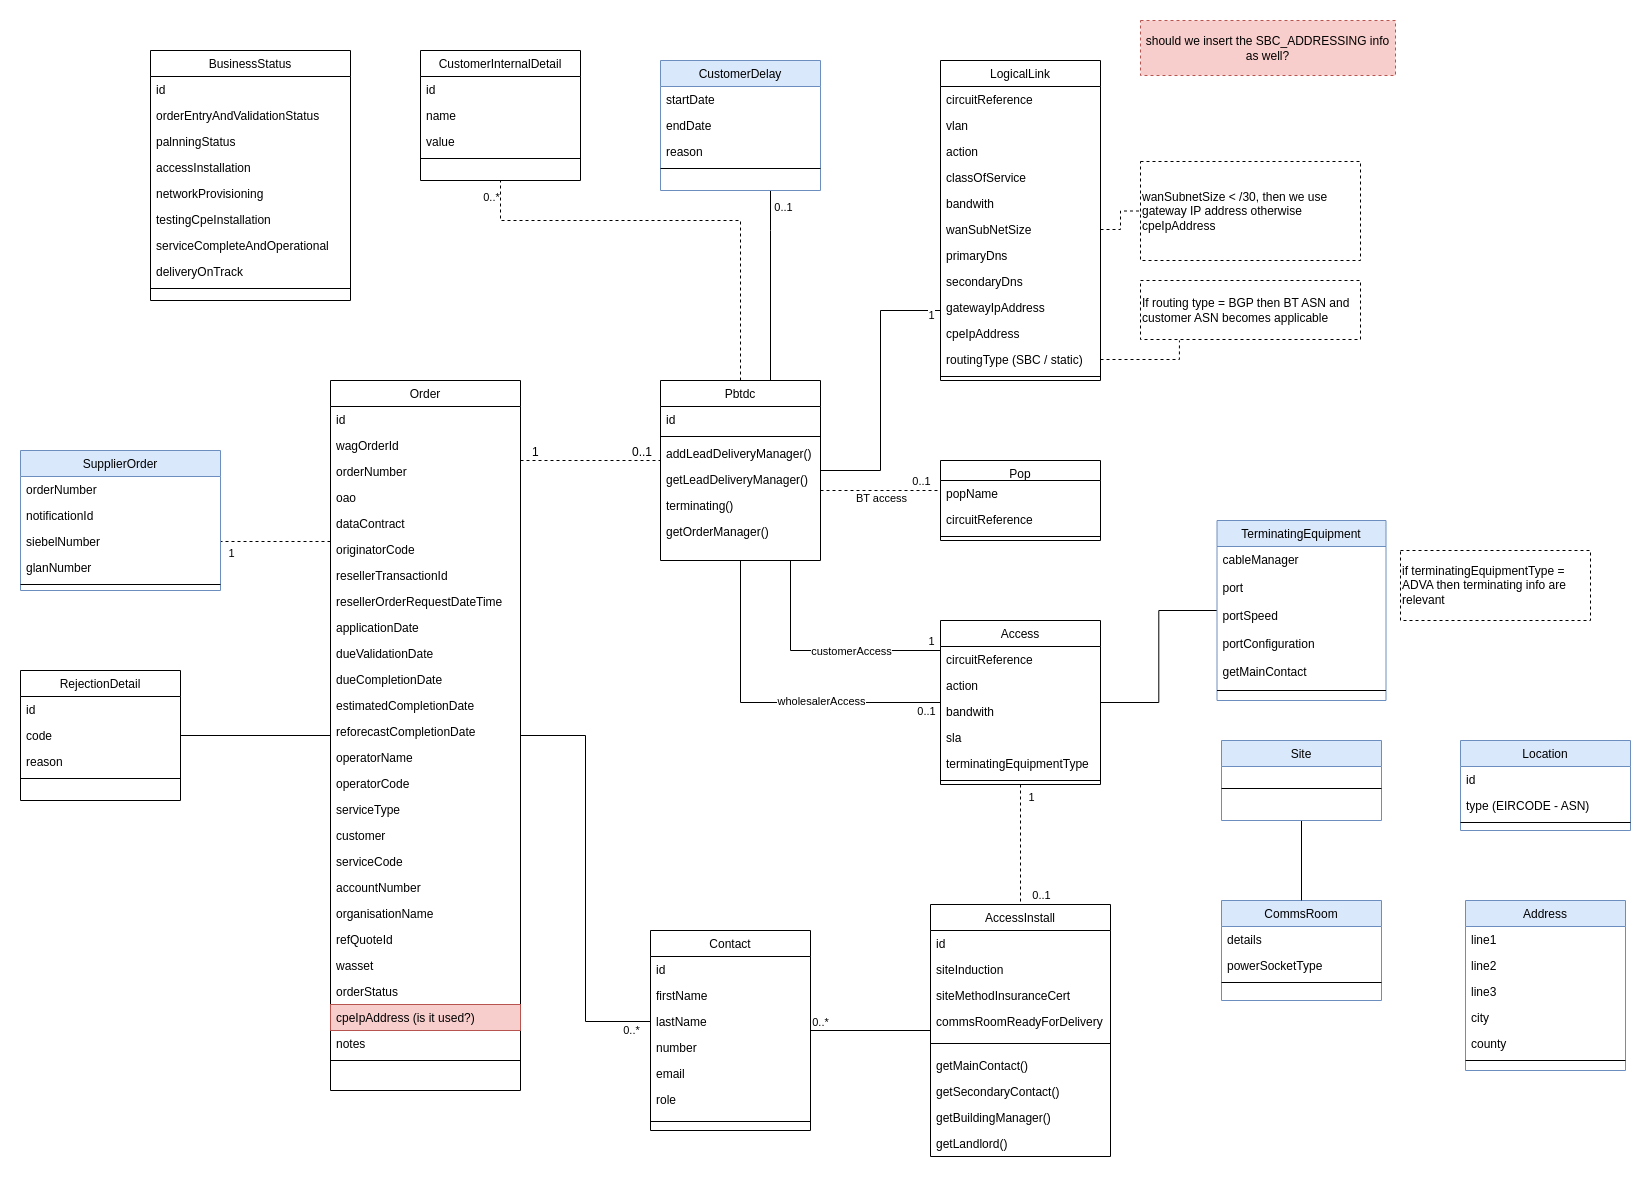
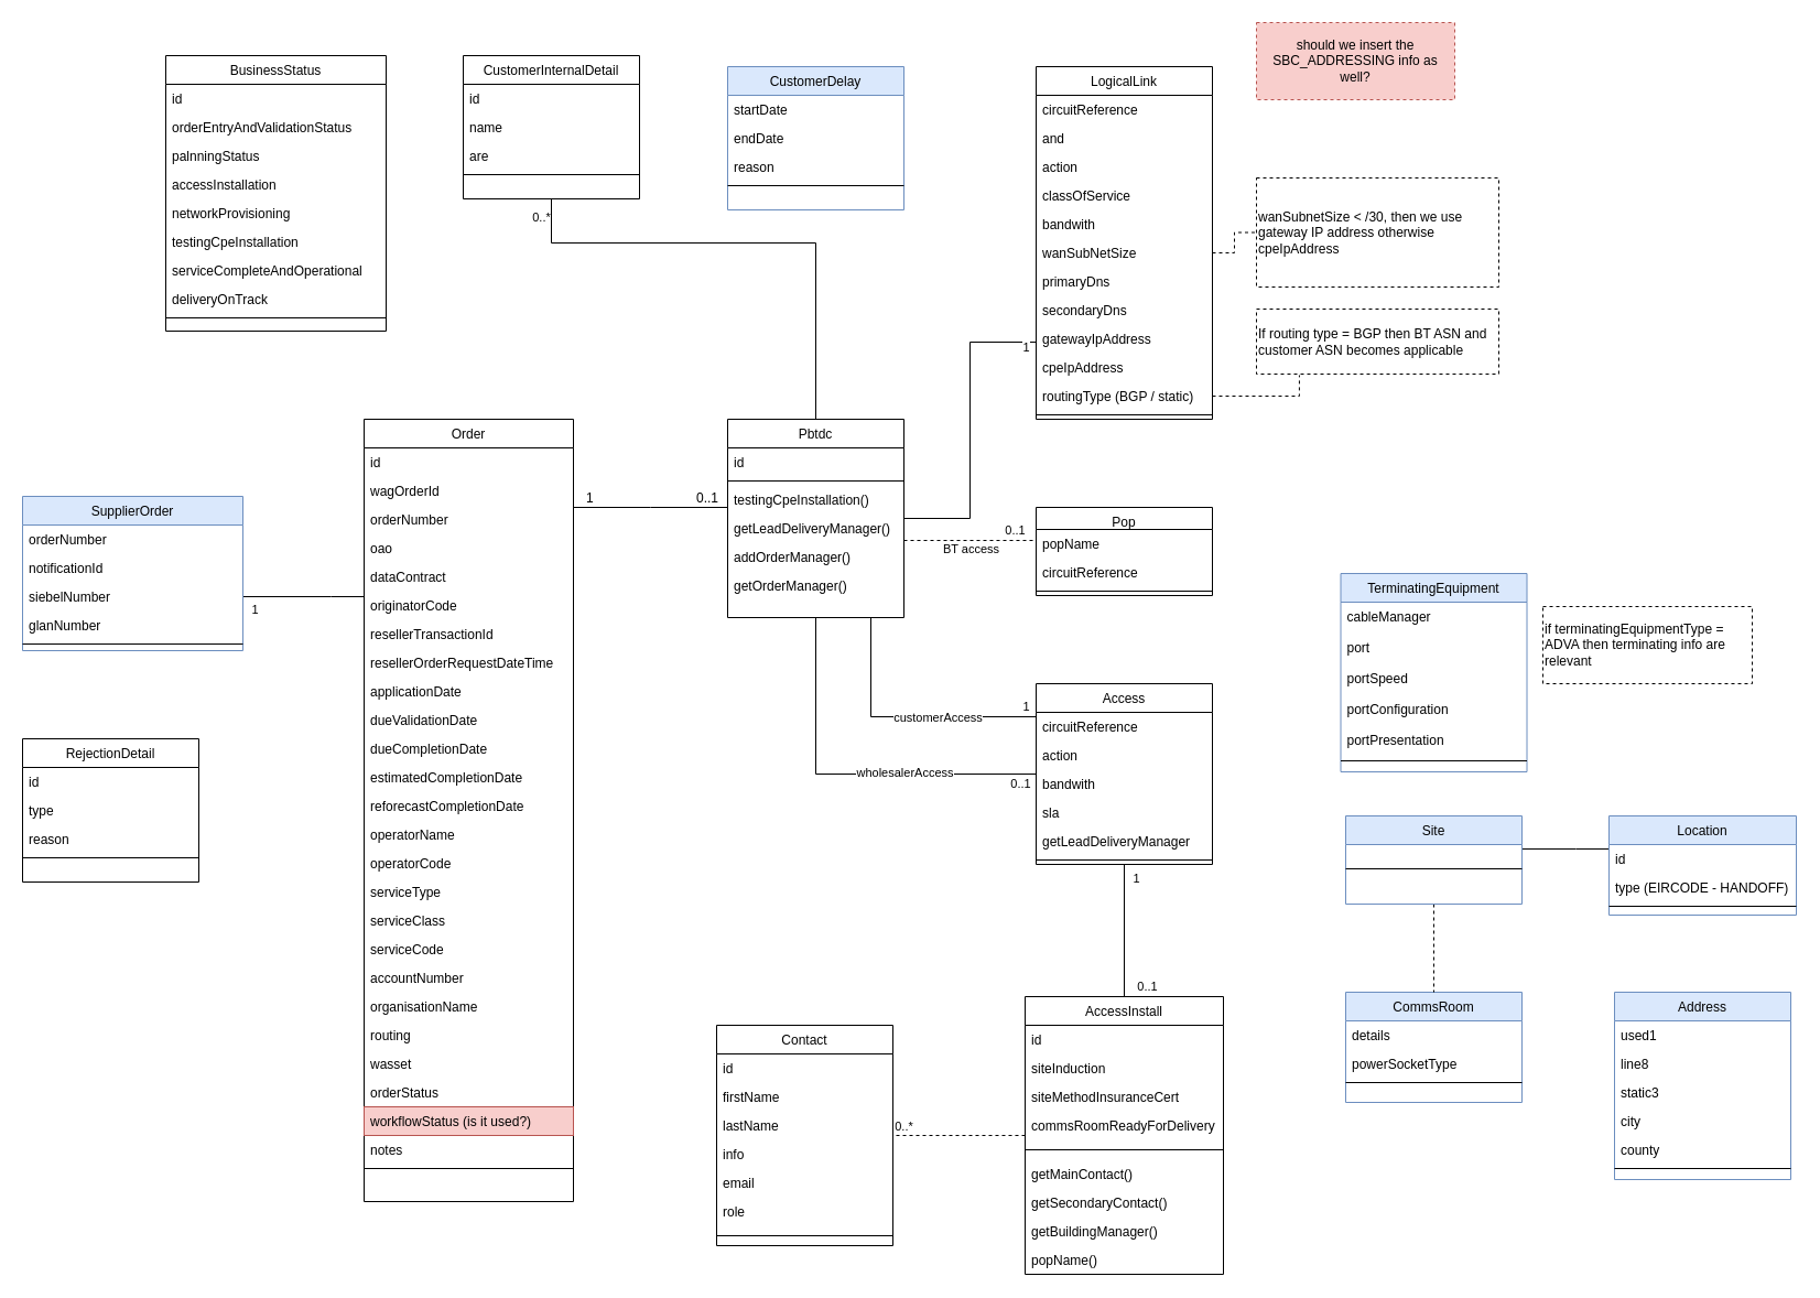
- <mxCell id="139" value="should we insert the SBC_ADDRESSING info as well?" style="text;html=1;fillColor=#f8cecc;align=center;verticalAlign=middle;whiteSpace=wrap;rounded=0;strokeColor=#b85450;dashed=1;" parent="1" vertex="1"><mxGeometry x="1140" y="20" width="255" height="55" as="geometry" /></mxCell>
+ <mxCell id="139" value="should we insert the SBC_ADDRESSING info as well?" style="text;html=1;fillColor=#f8cecc;align=center;verticalAlign=middle;whiteSpace=wrap;rounded=0;strokeColor=#b85450;dashed=1;" parent="1" vertex="1"><mxGeometry x="1140" y="20" width="180" height="70" as="geometry" /></mxCell>
- <mxCell id="89" value="vlan" style="text;align=left;verticalAlign=top;spacingLeft=4;spacingRight=4;overflow=hidden;rotatable=0;points=[[0,0.5],[1,0.5]];portConstraint=eastwest;rounded=0;shadow=0;html=0;" parent="87" vertex="1"><mxGeometry y="52" width="160" height="26" as="geometry" /></mxCell>
+ <mxCell id="89" value="and" style="text;align=left;verticalAlign=top;spacingLeft=4;spacingRight=4;overflow=hidden;rotatable=0;points=[[0,0.5],[1,0.5]];portConstraint=eastwest;rounded=0;shadow=0;html=0;" parent="87" vertex="1"><mxGeometry y="52" width="160" height="26" as="geometry" /></mxCell>
- <mxCell id="127" value="value" style="text;align=left;verticalAlign=top;spacingLeft=4;spacingRight=4;overflow=hidden;rotatable=0;points=[[0,0.5],[1,0.5]];portConstraint=eastwest;rounded=0;shadow=0;html=0;" parent="124" vertex="1"><mxGeometry y="78" width="160" height="26" as="geometry" /></mxCell>
+ <mxCell id="127" value="are" style="text;align=left;verticalAlign=top;spacingLeft=4;spacingRight=4;overflow=hidden;rotatable=0;points=[[0,0.5],[1,0.5]];portConstraint=eastwest;rounded=0;shadow=0;html=0;" parent="124" vertex="1"><mxGeometry y="78" width="160" height="26" as="geometry" /></mxCell>
- <mxCell id="52" style="edgeStyle=orthogonalEdgeStyle;rounded=0;orthogonalLoop=1;jettySize=auto;html=1;entryX=0.5;entryY=1;entryDx=0;entryDy=0;startArrow=none;startFill=0;endArrow=none;endFill=0;dashed=1;" parent="1" source="59" target="124" edge="1"><mxGeometry relative="1" as="geometry"><Array as="points"><mxPoint x="740" y="220" /><mxPoint x="500" y="220" /></Array></mxGeometry></mxCell>
+ <mxCell id="52" style="edgeStyle=orthogonalEdgeStyle;rounded=0;orthogonalLoop=1;jettySize=auto;html=1;entryX=0.5;entryY=1;entryDx=0;entryDy=0;startArrow=none;startFill=0;endArrow=none;endFill=0;" parent="1" source="59" target="124" edge="1"><mxGeometry relative="1" as="geometry"><Array as="points"><mxPoint x="740" y="220" /><mxPoint x="500" y="220" /></Array></mxGeometry></mxCell>
- <mxCell id="54" style="edgeStyle=orthogonalEdgeStyle;rounded=0;orthogonalLoop=1;jettySize=auto;html=1;startArrow=none;startFill=0;endArrow=none;endFill=0;" parent="1" source="59" target="129" edge="1"><mxGeometry relative="1" as="geometry"><Array as="points"><mxPoint x="770" y="230" /><mxPoint x="770" y="230" /></Array></mxGeometry></mxCell>
- <mxCell id="55" value="0..1" style="edgeLabel;html=1;align=center;verticalAlign=middle;resizable=0;points=[];" parent="54" vertex="1" connectable="0"><mxGeometry x="0.922" y="-1" relative="1" as="geometry"><mxPoint x="11" y="9" as="offset" /></mxGeometry></mxCell>
- <mxCell id="98" value="routingType (SBC / static)" style="text;align=left;verticalAlign=top;spacingLeft=4;spacingRight=4;overflow=hidden;rotatable=0;points=[[0,0.5],[1,0.5]];portConstraint=eastwest;rounded=0;shadow=0;html=0;" vertex="1" parent="87"><mxGeometry y="286" width="160" height="26" as="geometry" /></mxCell>
+ <mxCell id="98" value="routingType (BGP / static)" style="text;align=left;verticalAlign=top;spacingLeft=4;spacingRight=4;overflow=hidden;rotatable=0;points=[[0,0.5],[1,0.5]];portConstraint=eastwest;rounded=0;shadow=0;html=0;" vertex="1" parent="87"><mxGeometry y="286" width="160" height="26" as="geometry" /></mxCell>
- <mxCell id="62" value="addLeadDeliveryManager()" style="text;align=left;verticalAlign=top;spacingLeft=4;spacingRight=4;overflow=hidden;rotatable=0;points=[[0,0.5],[1,0.5]];portConstraint=eastwest;rounded=0;shadow=0;html=0;" parent="59" vertex="1"><mxGeometry y="60" width="160" height="26" as="geometry" /></mxCell>
+ <mxCell id="62" value="testingCpeInstallation()" style="text;align=left;verticalAlign=top;spacingLeft=4;spacingRight=4;overflow=hidden;rotatable=0;points=[[0,0.5],[1,0.5]];portConstraint=eastwest;rounded=0;shadow=0;html=0;" parent="59" vertex="1"><mxGeometry y="60" width="160" height="26" as="geometry" /></mxCell>
- <mxCell id="66" value="" style="endArrow=none;shadow=0;strokeWidth=1;rounded=0;endFill=0;edgeStyle=elbowEdgeStyle;elbow=vertical;dashed=1;" parent="1" source="7" target="59" edge="1"><mxGeometry x="0.5" y="41" relative="1" as="geometry"><mxPoint x="520" y="452" as="sourcePoint" /><mxPoint x="680" y="452" as="targetPoint" /><mxPoint x="-40" y="32" as="offset" /><Array as="points"><mxPoint x="590" y="460" /></Array></mxGeometry></mxCell>
+ <mxCell id="66" value="" style="endArrow=none;shadow=0;strokeWidth=1;rounded=0;endFill=0;edgeStyle=elbowEdgeStyle;elbow=vertical;" parent="1" source="7" target="59" edge="1"><mxGeometry x="0.5" y="41" relative="1" as="geometry"><mxPoint x="520" y="452" as="sourcePoint" /><mxPoint x="680" y="452" as="targetPoint" /><mxPoint x="-40" y="32" as="offset" /><Array as="points"><mxPoint x="590" y="460" /></Array></mxGeometry></mxCell>
- <mxCell id="64" value="terminating()" style="text;align=left;verticalAlign=top;spacingLeft=4;spacingRight=4;overflow=hidden;rotatable=0;points=[[0,0.5],[1,0.5]];portConstraint=eastwest;rounded=0;shadow=0;html=0;" parent="59" vertex="1"><mxGeometry y="112" width="160" height="26" as="geometry" /></mxCell>
+ <mxCell id="64" value="addOrderManager()" style="text;align=left;verticalAlign=top;spacingLeft=4;spacingRight=4;overflow=hidden;rotatable=0;points=[[0,0.5],[1,0.5]];portConstraint=eastwest;rounded=0;shadow=0;html=0;" parent="59" vertex="1"><mxGeometry y="112" width="160" height="26" as="geometry" /></mxCell>
- <mxCell id="4" style="edgeStyle=orthogonalEdgeStyle;rounded=0;orthogonalLoop=1;jettySize=auto;html=1;endArrow=none;endFill=0;dashed=1;" parent="1" source="7" target="121" edge="1"><mxGeometry relative="1" as="geometry"><Array as="points"><mxPoint x="300" y="541" /><mxPoint x="300" y="541" /></Array></mxGeometry></mxCell>
+ <mxCell id="4" style="edgeStyle=orthogonalEdgeStyle;rounded=0;orthogonalLoop=1;jettySize=auto;html=1;endArrow=none;endFill=0;" parent="1" source="7" target="121" edge="1"><mxGeometry relative="1" as="geometry"><Array as="points"><mxPoint x="300" y="541" /><mxPoint x="300" y="541" /></Array></mxGeometry></mxCell>
- <mxCell id="100" style="edgeStyle=orthogonalEdgeStyle;rounded=0;orthogonalLoop=1;jettySize=auto;html=1;startArrow=none;startFill=0;endArrow=none;endFill=0;" parent="1" source="104" target="140" edge="1"><mxGeometry relative="1" as="geometry" /></mxCell>
- <mxCell id="145" value="getMainContact" style="text;align=left;verticalAlign=top;spacingLeft=4;spacingRight=4;overflow=hidden;rotatable=0;points=[[0,0.5],[1,0.5]];portConstraint=eastwest;rounded=0;shadow=0;html=0;" vertex="1" parent="140"><mxGeometry y="138" width="169" height="28" as="geometry" /></mxCell>
+ <mxCell id="145" value="portPresentation" style="text;align=left;verticalAlign=top;spacingLeft=4;spacingRight=4;overflow=hidden;rotatable=0;points=[[0,0.5],[1,0.5]];portConstraint=eastwest;rounded=0;shadow=0;html=0;" vertex="1" parent="140"><mxGeometry y="138" width="169" height="28" as="geometry" /></mxCell>
- <mxCell id="136" value="code" style="text;align=left;verticalAlign=top;spacingLeft=4;spacingRight=4;overflow=hidden;rotatable=0;points=[[0,0.5],[1,0.5]];portConstraint=eastwest;rounded=0;shadow=0;html=0;" parent="134" vertex="1"><mxGeometry y="52" width="160" height="26" as="geometry" /></mxCell>
+ <mxCell id="136" value="type" style="text;align=left;verticalAlign=top;spacingLeft=4;spacingRight=4;overflow=hidden;rotatable=0;points=[[0,0.5],[1,0.5]];portConstraint=eastwest;rounded=0;shadow=0;html=0;" parent="134" vertex="1"><mxGeometry y="52" width="160" height="26" as="geometry" /></mxCell>
- <mxCell id="6" style="edgeStyle=orthogonalEdgeStyle;rounded=0;orthogonalLoop=1;jettySize=auto;html=1;endArrow=none;endFill=0;" parent="1" source="7" target="134" edge="1"><mxGeometry relative="1" as="geometry" /></mxCell>
- <mxCell id="109" value="terminatingEquipmentType" style="text;align=left;verticalAlign=top;spacingLeft=4;spacingRight=4;overflow=hidden;rotatable=0;points=[[0,0.5],[1,0.5]];portConstraint=eastwest;rounded=0;shadow=0;html=0;" vertex="1" parent="104"><mxGeometry y="130" width="160" height="26" as="geometry" /></mxCell>
+ <mxCell id="109" value="getLeadDeliveryManager" style="text;align=left;verticalAlign=top;spacingLeft=4;spacingRight=4;overflow=hidden;rotatable=0;points=[[0,0.5],[1,0.5]];portConstraint=eastwest;rounded=0;shadow=0;html=0;" vertex="1" parent="104"><mxGeometry y="130" width="160" height="26" as="geometry" /></mxCell>
+ <mxCell id="40" style="edgeStyle=orthogonalEdgeStyle;rounded=0;orthogonalLoop=1;jettySize=auto;html=1;endArrow=none;endFill=0;" parent="1" source="42" target="157" edge="1"><mxGeometry relative="1" as="geometry"><Array as="points"><mxPoint x="1430" y="770" /><mxPoint x="1430" y="770" /></Array></mxGeometry></mxCell>
- <mxCell id="159" value="type (EIRCODE - ASN)" style="text;align=left;verticalAlign=top;spacingLeft=4;spacingRight=4;overflow=hidden;rotatable=0;points=[[0,0.5],[1,0.5]];portConstraint=eastwest;rounded=0;shadow=0;html=0;" parent="157" vertex="1"><mxGeometry y="52" width="170" height="26" as="geometry" /></mxCell>
+ <mxCell id="159" value="type (EIRCODE - HANDOFF)" style="text;align=left;verticalAlign=top;spacingLeft=4;spacingRight=4;overflow=hidden;rotatable=0;points=[[0,0.5],[1,0.5]];portConstraint=eastwest;rounded=0;shadow=0;html=0;" parent="157" vertex="1"><mxGeometry y="52" width="170" height="26" as="geometry" /></mxCell>
- <mxCell id="24" value="customer" style="text;align=left;verticalAlign=top;spacingLeft=4;spacingRight=4;overflow=hidden;rotatable=0;points=[[0,0.5],[1,0.5]];portConstraint=eastwest;rounded=0;shadow=0;html=0;" parent="7" vertex="1"><mxGeometry y="442" width="190" height="26" as="geometry" /></mxCell>
+ <mxCell id="24" value="serviceClass" style="text;align=left;verticalAlign=top;spacingLeft=4;spacingRight=4;overflow=hidden;rotatable=0;points=[[0,0.5],[1,0.5]];portConstraint=eastwest;rounded=0;shadow=0;html=0;" parent="7" vertex="1"><mxGeometry y="442" width="190" height="26" as="geometry" /></mxCell>
- <mxCell id="101" style="edgeStyle=orthogonalEdgeStyle;rounded=0;orthogonalLoop=1;jettySize=auto;html=1;startArrow=none;startFill=0;endArrow=none;endFill=0;dashed=1;" parent="1" source="104" target="147" edge="1"><mxGeometry relative="1" as="geometry" /></mxCell>
+ <mxCell id="101" style="edgeStyle=orthogonalEdgeStyle;rounded=0;orthogonalLoop=1;jettySize=auto;html=1;startArrow=none;startFill=0;endArrow=none;endFill=0;" parent="1" source="104" target="147" edge="1"><mxGeometry relative="1" as="geometry" /></mxCell>
- <mxCell id="41" style="edgeStyle=orthogonalEdgeStyle;rounded=0;orthogonalLoop=1;jettySize=auto;html=1;endArrow=none;endFill=0;" edge="1" parent="1" source="42" target="34"><mxGeometry relative="1" as="geometry" /></mxCell>
+ <mxCell id="41" style="edgeStyle=orthogonalEdgeStyle;rounded=0;orthogonalLoop=1;jettySize=auto;html=1;endArrow=none;endFill=0;dashed=1;" edge="1" parent="1" source="42" target="34"><mxGeometry relative="1" as="geometry" /></mxCell>
- <mxCell id="2" style="edgeStyle=orthogonalEdgeStyle;rounded=0;orthogonalLoop=1;jettySize=auto;html=1;entryX=0;entryY=0.5;entryDx=0;entryDy=0;endArrow=none;endFill=0;" parent="1" source="7" target="72" edge="1"><mxGeometry relative="1" as="geometry" /></mxCell>
- <mxCell id="3" value="0..*" style="edgeLabel;html=1;align=center;verticalAlign=middle;resizable=0;points=[];" parent="2" vertex="1" connectable="0"><mxGeometry x="0.971" y="1" relative="1" as="geometry"><mxPoint x="-14" y="9" as="offset" /></mxGeometry></mxCell>
- <mxCell id="28" value="refQuoteId" style="text;align=left;verticalAlign=top;spacingLeft=4;spacingRight=4;overflow=hidden;rotatable=0;points=[[0,0.5],[1,0.5]];portConstraint=eastwest;rounded=0;shadow=0;html=0;" parent="7" vertex="1"><mxGeometry y="546" width="190" height="26" as="geometry" /></mxCell>
+ <mxCell id="28" value="routing" style="text;align=left;verticalAlign=top;spacingLeft=4;spacingRight=4;overflow=hidden;rotatable=0;points=[[0,0.5],[1,0.5]];portConstraint=eastwest;rounded=0;shadow=0;html=0;" parent="7" vertex="1"><mxGeometry y="546" width="190" height="26" as="geometry" /></mxCell>
- <mxCell id="112" value="line1" style="text;align=left;verticalAlign=top;spacingLeft=4;spacingRight=4;overflow=hidden;rotatable=0;points=[[0,0.5],[1,0.5]];portConstraint=eastwest;" parent="111" vertex="1"><mxGeometry y="26" width="160" height="26" as="geometry" /></mxCell>
+ <mxCell id="112" value="used1" style="text;align=left;verticalAlign=top;spacingLeft=4;spacingRight=4;overflow=hidden;rotatable=0;points=[[0,0.5],[1,0.5]];portConstraint=eastwest;" parent="111" vertex="1"><mxGeometry y="26" width="160" height="26" as="geometry" /></mxCell>
- <mxCell id="113" value="line2" style="text;align=left;verticalAlign=top;spacingLeft=4;spacingRight=4;overflow=hidden;rotatable=0;points=[[0,0.5],[1,0.5]];portConstraint=eastwest;rounded=0;shadow=0;html=0;" parent="111" vertex="1"><mxGeometry y="52" width="160" height="26" as="geometry" /></mxCell>
+ <mxCell id="113" value="line8" style="text;align=left;verticalAlign=top;spacingLeft=4;spacingRight=4;overflow=hidden;rotatable=0;points=[[0,0.5],[1,0.5]];portConstraint=eastwest;rounded=0;shadow=0;html=0;" parent="111" vertex="1"><mxGeometry y="52" width="160" height="26" as="geometry" /></mxCell>
- <mxCell id="114" value="line3" style="text;align=left;verticalAlign=top;spacingLeft=4;spacingRight=4;overflow=hidden;rotatable=0;points=[[0,0.5],[1,0.5]];portConstraint=eastwest;rounded=0;shadow=0;html=0;" parent="111" vertex="1"><mxGeometry y="78" width="160" height="26" as="geometry" /></mxCell>
+ <mxCell id="114" value="static3" style="text;align=left;verticalAlign=top;spacingLeft=4;spacingRight=4;overflow=hidden;rotatable=0;points=[[0,0.5],[1,0.5]];portConstraint=eastwest;rounded=0;shadow=0;html=0;" parent="111" vertex="1"><mxGeometry y="78" width="160" height="26" as="geometry" /></mxCell>
- <mxCell id="31" value="cpeIpAddress (is it used?)" style="text;align=left;verticalAlign=top;spacingLeft=4;spacingRight=4;overflow=hidden;rotatable=0;points=[[0,0.5],[1,0.5]];portConstraint=eastwest;rounded=0;shadow=0;html=0;fillColor=#f8cecc;strokeColor=#b85450;" parent="7" vertex="1"><mxGeometry y="624" width="190" height="26" as="geometry" /></mxCell>
+ <mxCell id="31" value="workflowStatus (is it used?)" style="text;align=left;verticalAlign=top;spacingLeft=4;spacingRight=4;overflow=hidden;rotatable=0;points=[[0,0.5],[1,0.5]];portConstraint=eastwest;rounded=0;shadow=0;html=0;fillColor=#f8cecc;strokeColor=#b85450;" parent="7" vertex="1"><mxGeometry y="624" width="190" height="26" as="geometry" /></mxCell>
- <mxCell id="38" style="edgeStyle=orthogonalEdgeStyle;rounded=0;orthogonalLoop=1;jettySize=auto;html=1;endArrow=none;endFill=0;" parent="1" source="147" target="69" edge="1"><mxGeometry relative="1" as="geometry" /></mxCell>
+ <mxCell id="38" style="edgeStyle=orthogonalEdgeStyle;rounded=0;orthogonalLoop=1;jettySize=auto;html=1;endArrow=none;endFill=0;dashed=1;" parent="1" source="147" target="69" edge="1"><mxGeometry relative="1" as="geometry" /></mxCell>
- <mxCell id="73" value="number" style="text;align=left;verticalAlign=top;spacingLeft=4;spacingRight=4;overflow=hidden;rotatable=0;points=[[0,0.5],[1,0.5]];portConstraint=eastwest;rounded=0;shadow=0;html=0;" parent="69" vertex="1"><mxGeometry y="104" width="160" height="26" as="geometry" /></mxCell>
+ <mxCell id="73" value="info" style="text;align=left;verticalAlign=top;spacingLeft=4;spacingRight=4;overflow=hidden;rotatable=0;points=[[0,0.5],[1,0.5]];portConstraint=eastwest;rounded=0;shadow=0;html=0;" parent="69" vertex="1"><mxGeometry y="104" width="160" height="26" as="geometry" /></mxCell>
- <mxCell id="156" value="getLandlord()" style="text;align=left;verticalAlign=top;spacingLeft=4;spacingRight=4;overflow=hidden;rotatable=0;points=[[0,0.5],[1,0.5]];portConstraint=eastwest;" parent="147" vertex="1"><mxGeometry y="226" width="180" height="26" as="geometry" /></mxCell>
+ <mxCell id="156" value="popName()" style="text;align=left;verticalAlign=top;spacingLeft=4;spacingRight=4;overflow=hidden;rotatable=0;points=[[0,0.5],[1,0.5]];portConstraint=eastwest;" parent="147" vertex="1"><mxGeometry y="226" width="180" height="26" as="geometry" /></mxCell>
